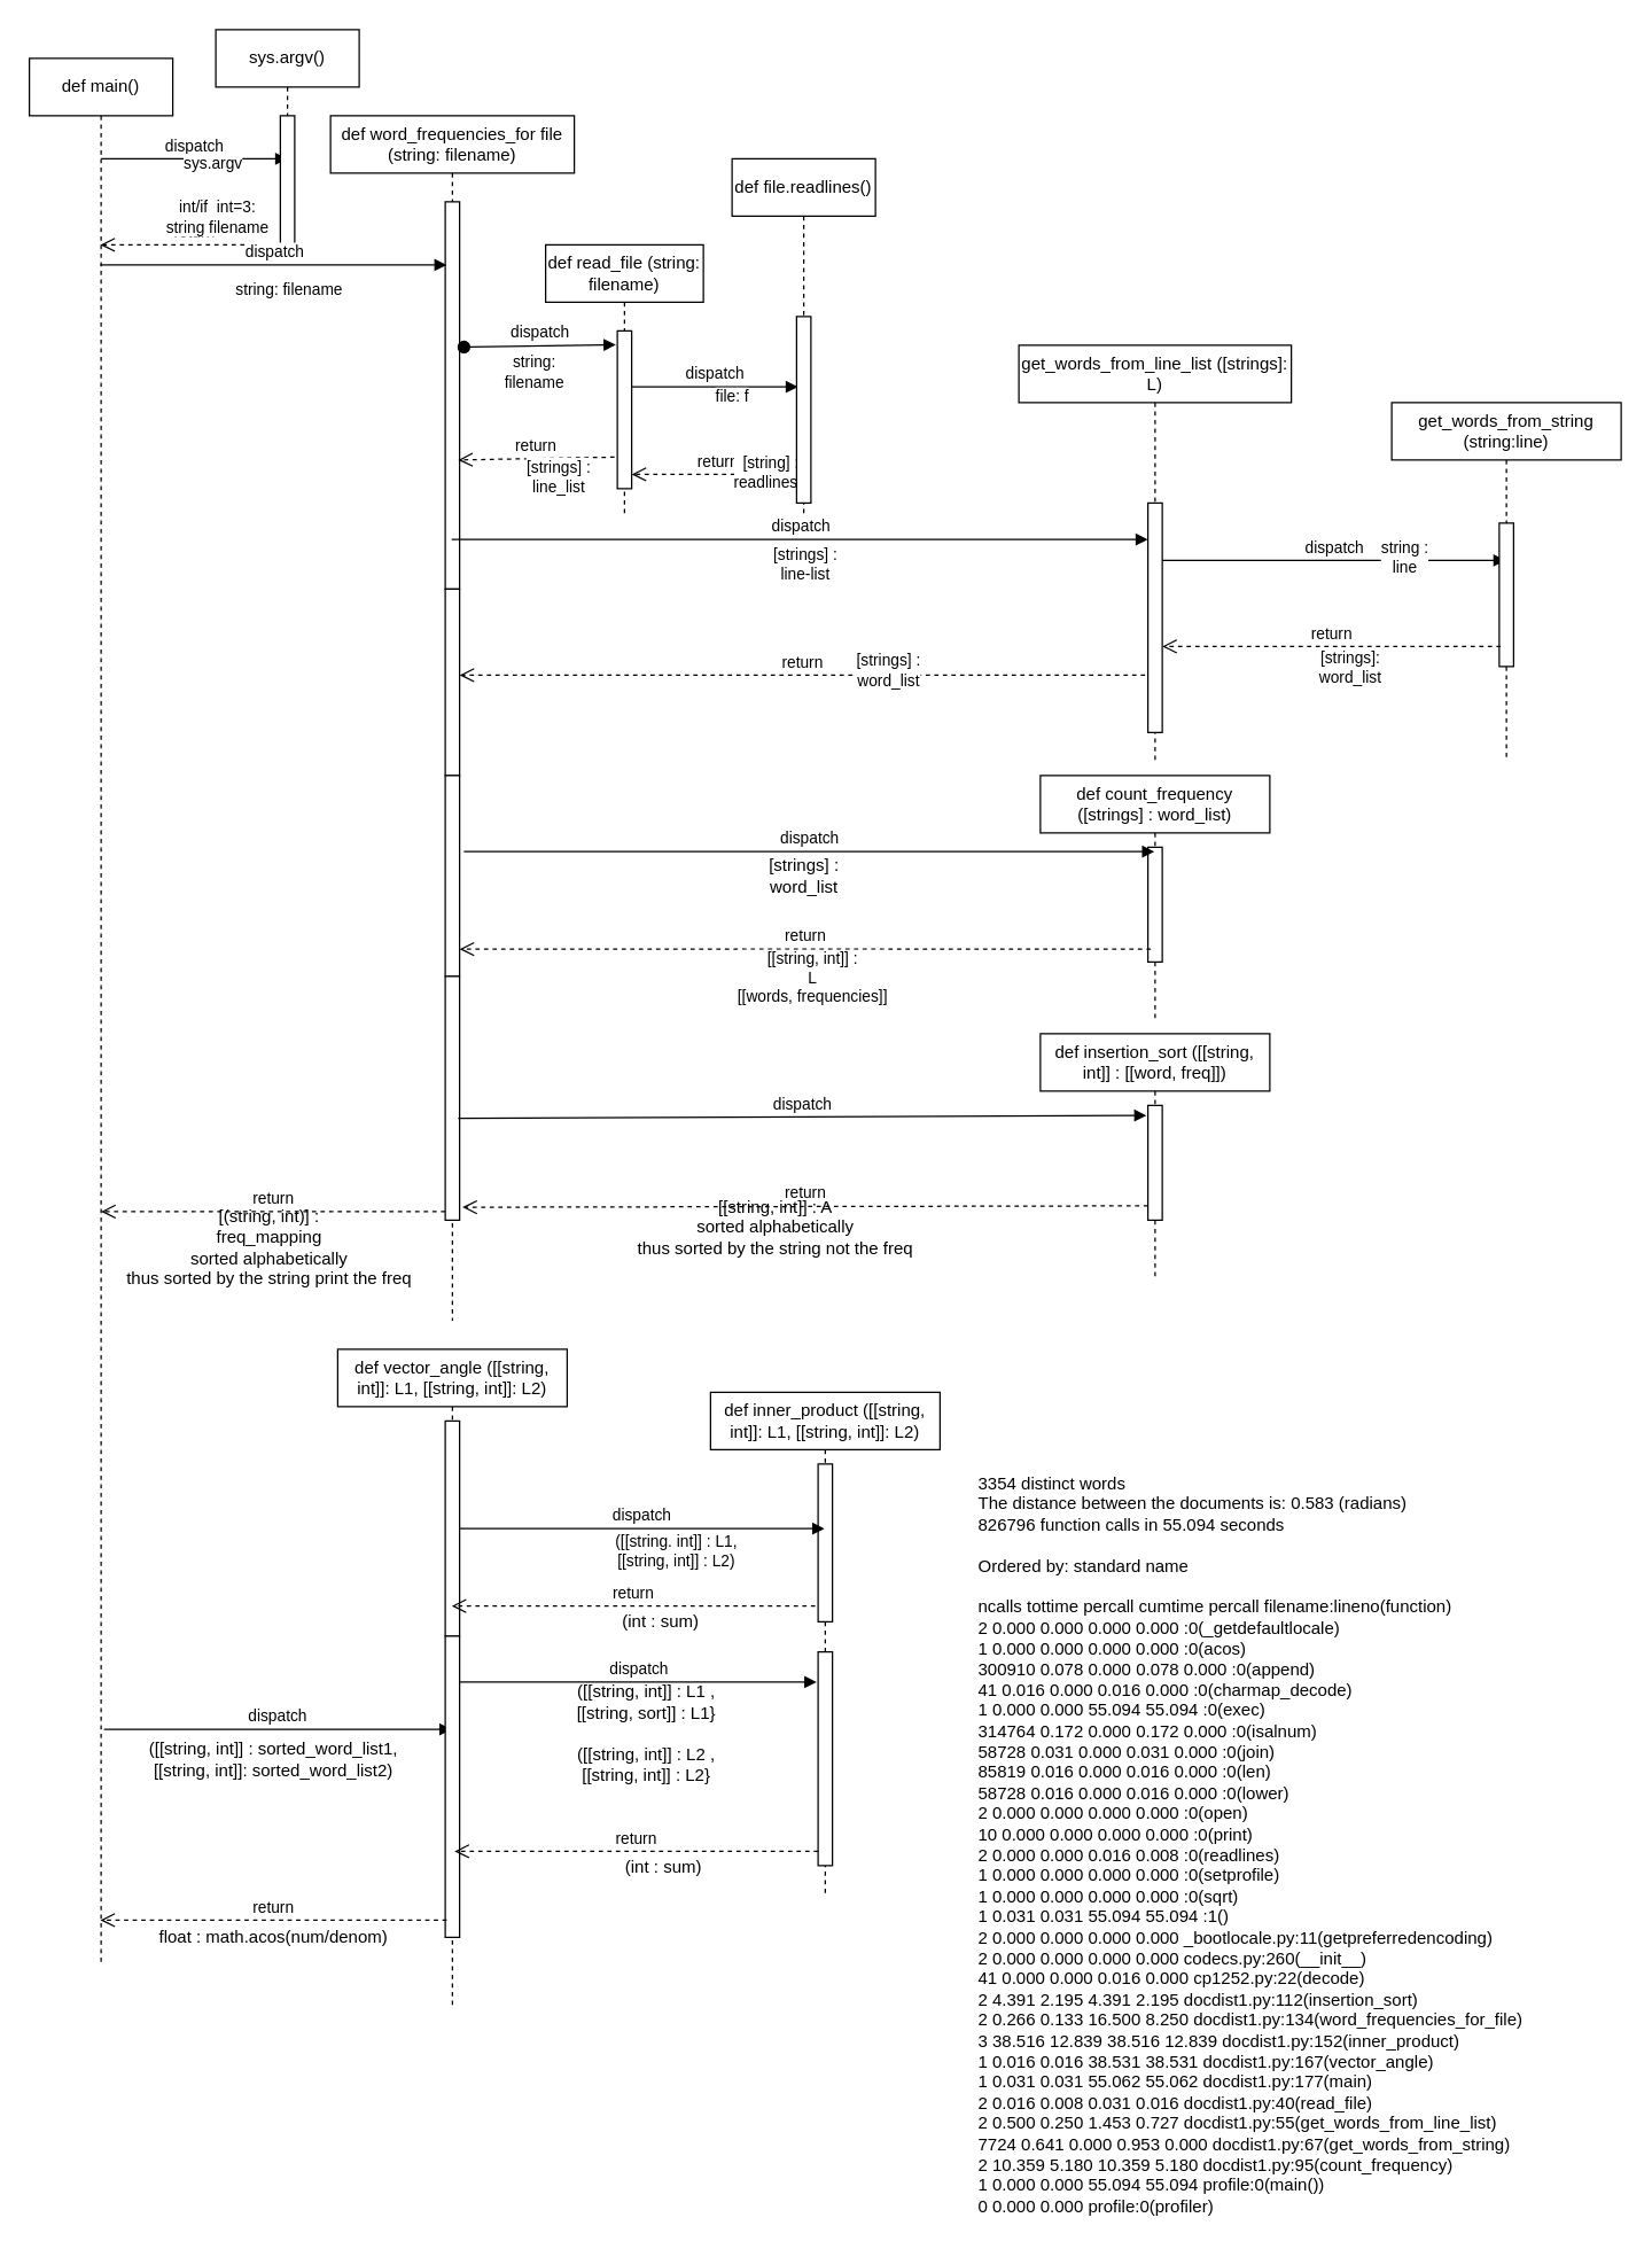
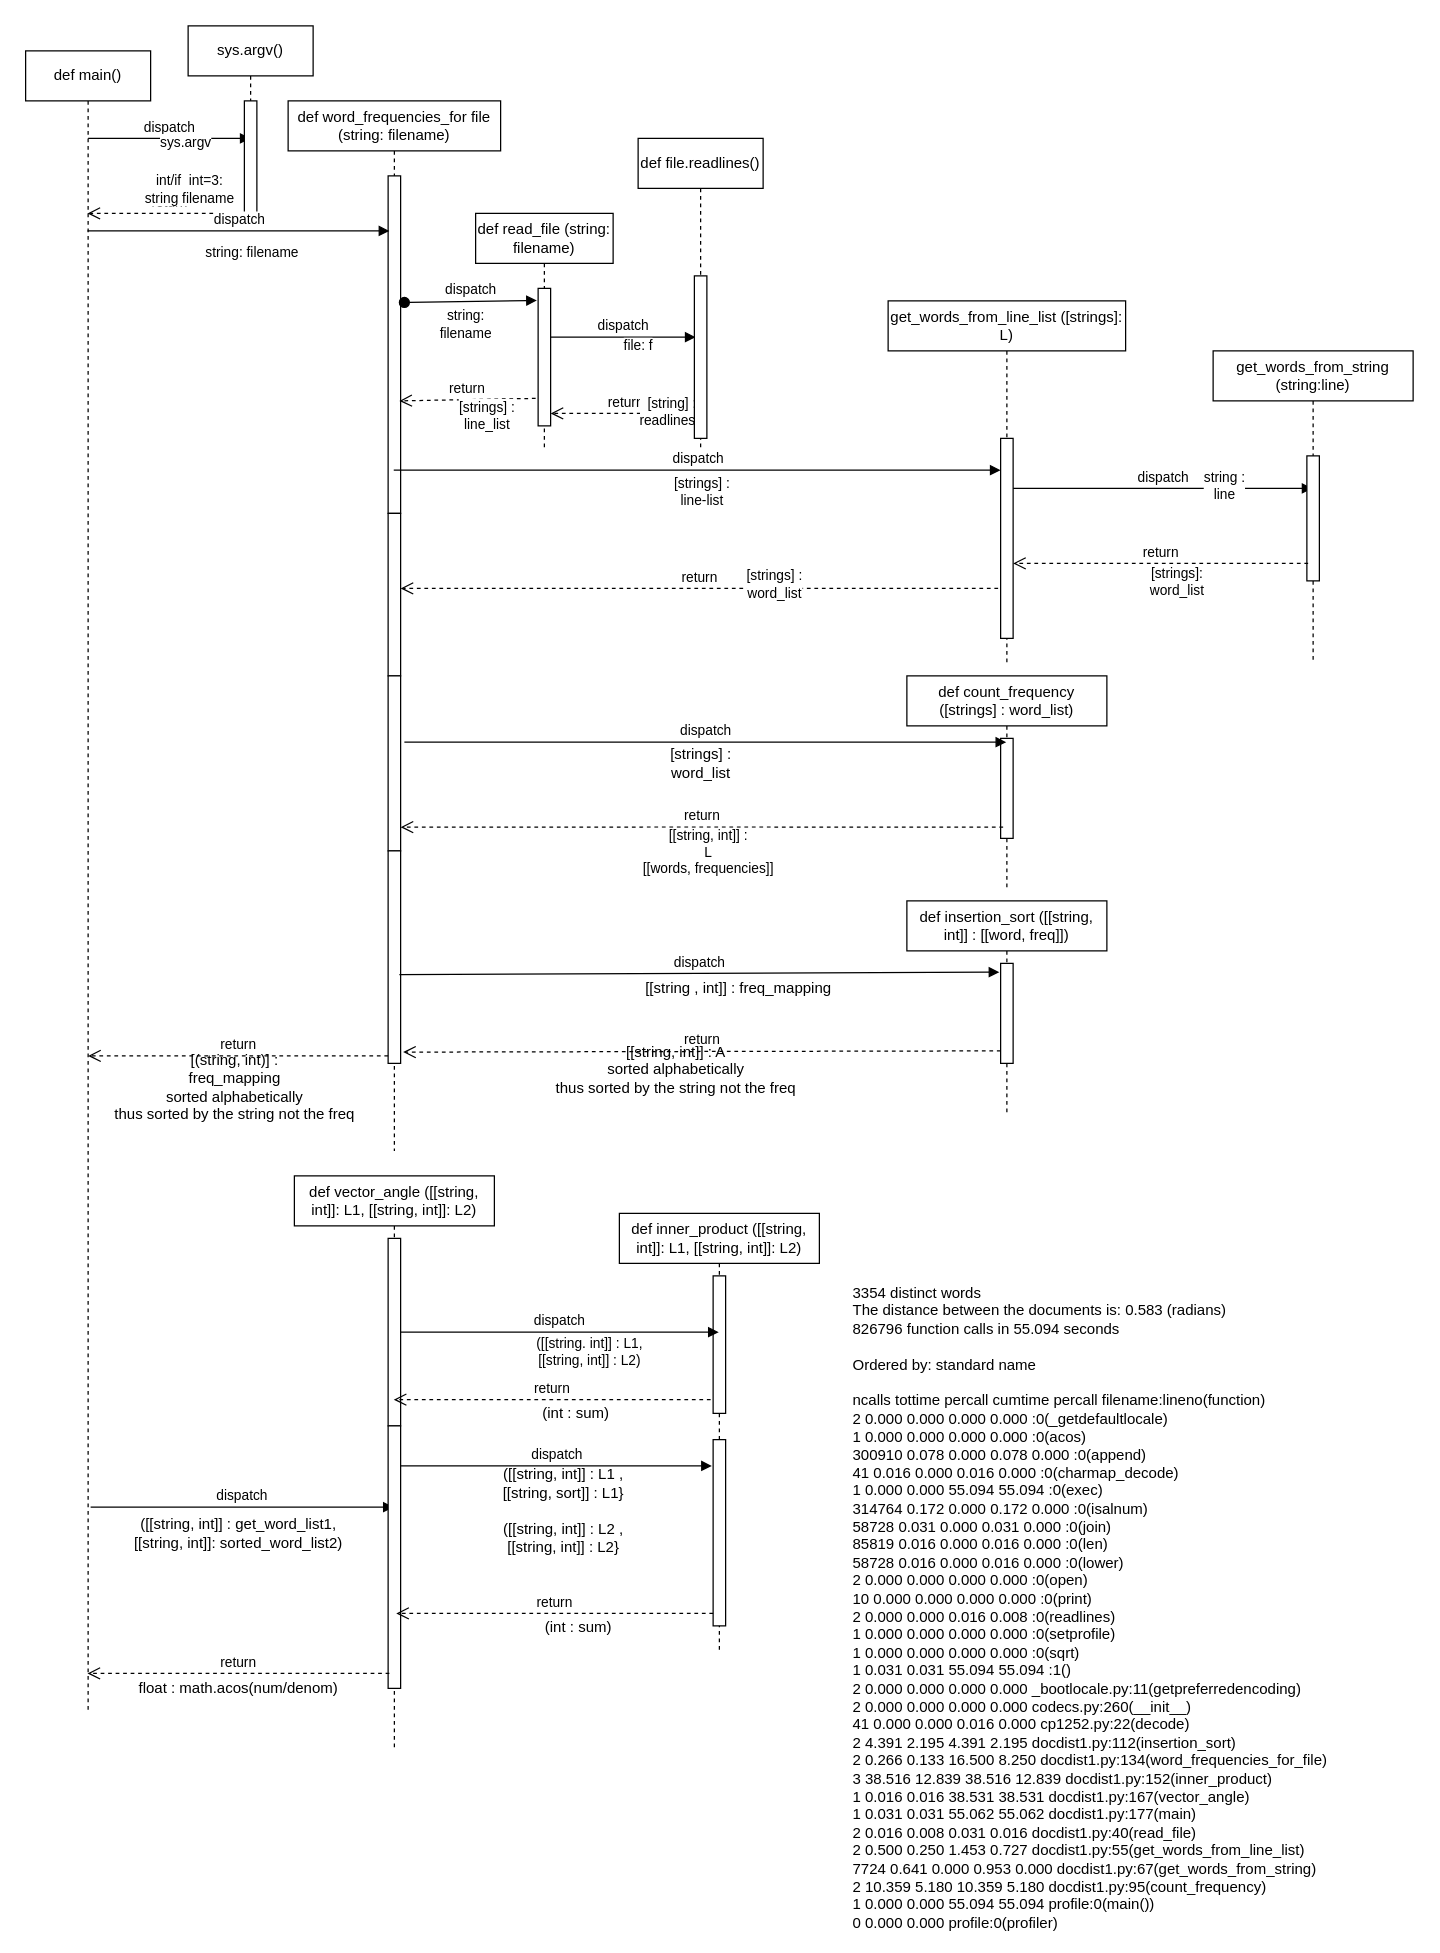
+ <mxCell id="52" value="[[string , int]] : freq_mapping" style="text;html=1;align=center;verticalAlign=middle;resizable=0;points=[];autosize=1;strokeColor=none;" parent="1" vertex="1"><mxGeometry x="505" y="780" width="170" height="20" as="geometry" /></mxCell>
- <mxCell id="48" value="&lt;div&gt;[(string, int)] : &lt;br&gt;&lt;/div&gt;&lt;div&gt;freq_mapping&lt;br&gt;&lt;/div&gt;&lt;div&gt;&lt;div&gt;sorted alphabetically &lt;br&gt;&lt;/div&gt;thus sorted by the string print the freq&lt;/div&gt;" style="text;html=1;align=center;verticalAlign=middle;resizable=0;points=[];autosize=1;strokeColor=none;" parent="46" vertex="1"><mxGeometry x="12" y="-5" width="210" height="60" as="geometry" /></mxCell>
+ <mxCell id="48" value="&lt;div&gt;[(string, int)] : &lt;br&gt;&lt;/div&gt;&lt;div&gt;freq_mapping&lt;br&gt;&lt;/div&gt;&lt;div&gt;&lt;div&gt;sorted alphabetically &lt;br&gt;&lt;/div&gt;thus sorted by the string not the freq&lt;/div&gt;" style="text;html=1;align=center;verticalAlign=middle;resizable=0;points=[];autosize=1;strokeColor=none;" parent="46" vertex="1"><mxGeometry x="12" y="-5" width="210" height="60" as="geometry" /></mxCell>
- <mxCell id="60" value="&lt;div&gt;([[string, int]] : sorted_word_list1, &lt;br&gt;&lt;/div&gt;&lt;div&gt;[[string, int]]: sorted_word_list2)&lt;br&gt;&lt;/div&gt;" style="text;html=1;align=center;verticalAlign=middle;resizable=0;points=[];autosize=1;strokeColor=none;" parent="1" vertex="1"><mxGeometry x="95" y="1210.5" width="190" height="30" as="geometry" /></mxCell>
+ <mxCell id="60" value="&lt;div&gt;([[string, int]] : get_word_list1, &lt;br&gt;&lt;/div&gt;&lt;div&gt;[[string, int]]: sorted_word_list2)&lt;br&gt;&lt;/div&gt;" style="text;html=1;align=center;verticalAlign=middle;resizable=0;points=[];autosize=1;strokeColor=none;" parent="1" vertex="1"><mxGeometry x="95" y="1210.5" width="190" height="30" as="geometry" /></mxCell>
